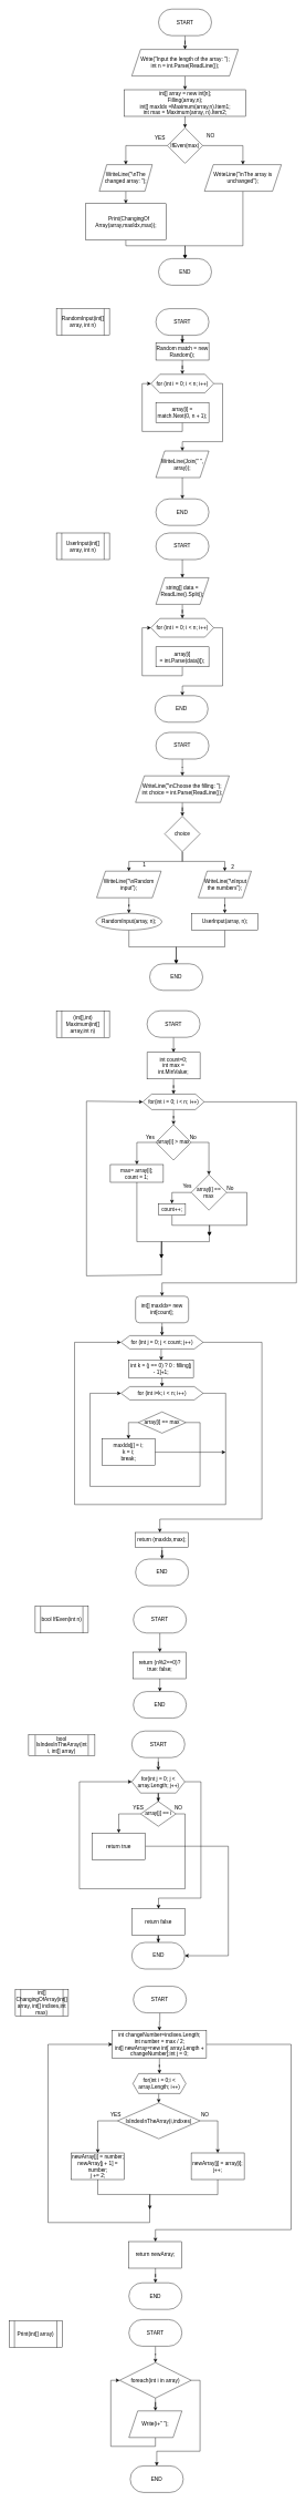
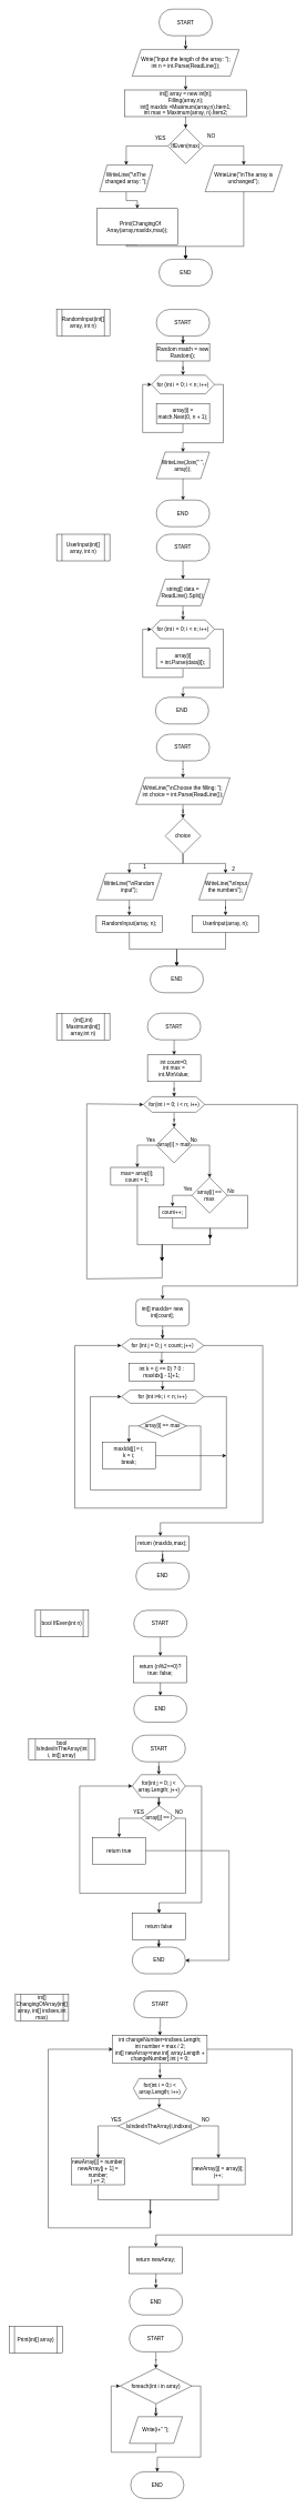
- <mxCell id="14" value="&lt;div&gt;&amp;nbsp; &amp;nbsp; Print(ChangingOf&lt;/div&gt;&lt;div&gt;Array(array,maxIdx,max));&lt;/div&gt;" style="rounded=0;whiteSpace=wrap;html=1;" vertex="1" parent="1"><mxGeometry x="192.5" y="459" width="183" height="82" as="geometry" /></mxCell>
+ <mxCell id="14" value="&lt;div&gt;&amp;nbsp; &amp;nbsp; Print(ChangingOf&lt;/div&gt;&lt;div&gt;Array(array,maxIdx,max));&lt;/div&gt;" style="rounded=0;whiteSpace=wrap;html=1;" vertex="1" parent="1"><mxGeometry x="217.5" y="469" width="183" height="82" as="geometry" /></mxCell>
- <mxCell id="56" value="RandomInput(array, n);" style="ellipse;whiteSpace=wrap;html=1;" vertex="1" parent="1"><mxGeometry x="216.5" y="2060" width="149" height="38" as="geometry" /></mxCell>
+ <mxCell id="56" value="RandomInput(array, n);" style="rounded=0;whiteSpace=wrap;html=1;" vertex="1" parent="1"><mxGeometry x="216.5" y="2060" width="149" height="38" as="geometry" /></mxCell>
- <mxCell id="90" value="int k = (j == 0) ? 0 : filling[j - 1]+1;" style="rounded=0;whiteSpace=wrap;html=1;" vertex="1" parent="1"><mxGeometry x="291" y="3069" width="146" height="39" as="geometry" /></mxCell>
+ <mxCell id="90" value="int k = (j == 0) ? 0 : maxIdx[j - 1]+1;" style="rounded=0;whiteSpace=wrap;html=1;" vertex="1" parent="1"><mxGeometry x="291" y="3069" width="146" height="39" as="geometry" /></mxCell>
